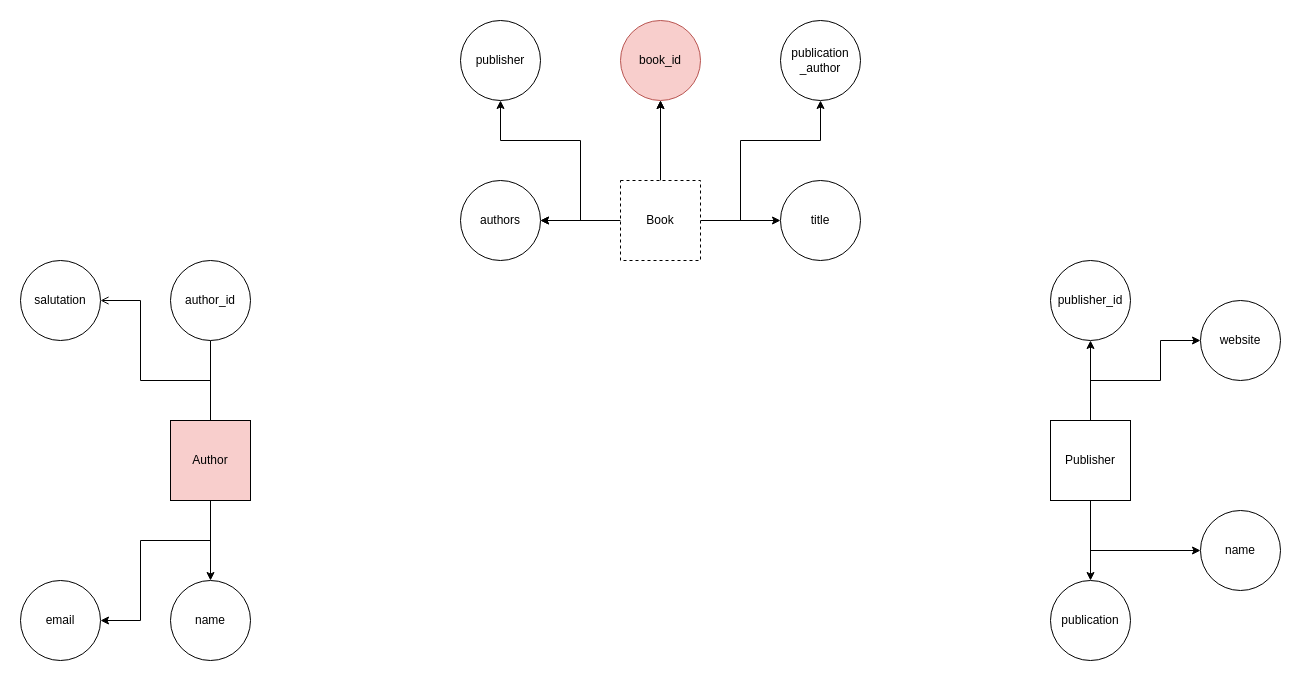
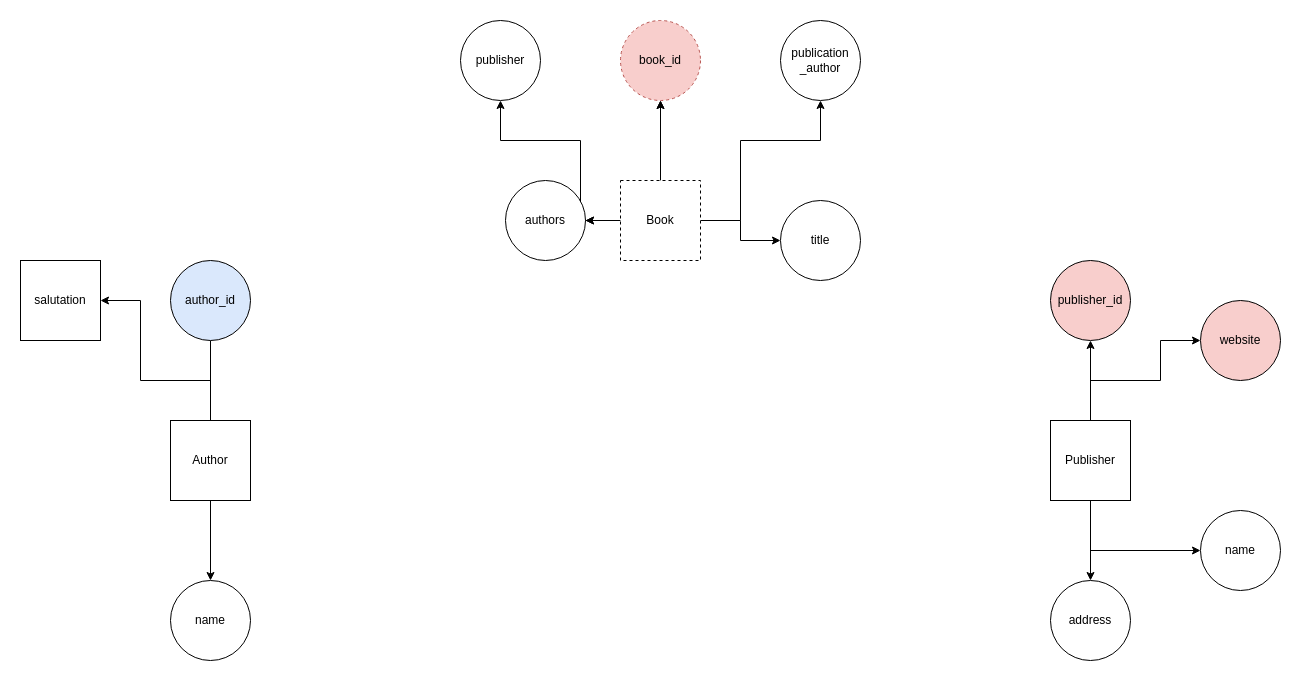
- <mxCell id="20" value="book_id" style="ellipse;whiteSpace=wrap;html=1;fillColor=#f8cecc;strokeColor=#b85450;" vertex="1" parent="1"><mxGeometry x="620" width="80" height="80" as="geometry" y="20" /></mxCell>
+ <mxCell id="20" value="book_id" style="ellipse;whiteSpace=wrap;html=1;fillColor=#f8cecc;strokeColor=#b85450;dashed=1;" vertex="1" parent="1"><mxGeometry x="620" width="80" height="80" as="geometry" y="20" /></mxCell>
- <mxCell id="22" value="authors" style="ellipse;whiteSpace=wrap;html=1;" vertex="1" parent="1"><mxGeometry x="460" y="180" width="80" height="80" as="geometry" /></mxCell>
+ <mxCell id="22" value="authors" style="ellipse;whiteSpace=wrap;html=1;" vertex="1" parent="1"><mxGeometry x="505" y="180" width="80" height="80" as="geometry" /></mxCell>
- <mxCell id="21" value="title" style="ellipse;whiteSpace=wrap;html=1;" vertex="1" parent="1"><mxGeometry x="780" y="180" width="80" height="80" as="geometry" /></mxCell>
+ <mxCell id="21" value="title" style="ellipse;whiteSpace=wrap;html=1;" vertex="1" parent="1"><mxGeometry x="780" y="200" width="80" height="80" as="geometry" /></mxCell>
- <mxCell id="26" value="salutation" style="ellipse;whiteSpace=wrap;html=1;" vertex="1" parent="1"><mxGeometry x="20" y="260" width="80" height="80" as="geometry" /></mxCell>
+ <mxCell id="26" value="salutation" style="whiteSpace=wrap;html=1;rounded=0;" vertex="1" parent="1"><mxGeometry x="20" y="260" width="80" height="80" as="geometry" /></mxCell>
- <mxCell id="8" value="" style="edgeStyle=orthogonalEdgeStyle;rounded=0;orthogonalLoop=1;jettySize=auto;html=1;endArrow=open;" edge="1" parent="1" source="11" target="26"><mxGeometry relative="1" as="geometry"><Array as="points"><mxPoint x="210" y="380" /><mxPoint x="140" y="380" /><mxPoint x="140" y="300" /></Array></mxGeometry></mxCell>
+ <mxCell id="8" value="" style="edgeStyle=orthogonalEdgeStyle;rounded=0;orthogonalLoop=1;jettySize=auto;html=1;" edge="1" parent="1" source="11" target="26"><mxGeometry relative="1" as="geometry"><Array as="points"><mxPoint x="210" y="380" /><mxPoint x="140" y="380" /><mxPoint x="140" y="300" /></Array></mxGeometry></mxCell>
- <mxCell id="25" value="author_id" style="ellipse;whiteSpace=wrap;html=1;" vertex="1" parent="1"><mxGeometry x="170" y="260" width="80" height="80" as="geometry" /></mxCell>
+ <mxCell id="25" value="author_id" style="ellipse;whiteSpace=wrap;html=1;fillColor=#dae8fc;" vertex="1" parent="1"><mxGeometry x="170" y="260" width="80" height="80" as="geometry" /></mxCell>
- <mxCell id="29" value="publisher_id" style="ellipse;whiteSpace=wrap;html=1;" vertex="1" parent="1"><mxGeometry x="1050" y="260" width="80" height="80" as="geometry" /></mxCell>
+ <mxCell id="29" value="publisher_id" style="ellipse;whiteSpace=wrap;html=1;fillColor=#f8cecc;" vertex="1" parent="1"><mxGeometry x="1050" y="260" width="80" height="80" as="geometry" /></mxCell>
- <mxCell id="32" value="website" style="ellipse;whiteSpace=wrap;html=1;" vertex="1" parent="1"><mxGeometry x="1200" y="300" width="80" height="80" as="geometry" /></mxCell>
+ <mxCell id="32" value="website" style="ellipse;whiteSpace=wrap;html=1;fillColor=#f8cecc;" vertex="1" parent="1"><mxGeometry x="1200" y="300" width="80" height="80" as="geometry" /></mxCell>
- <mxCell id="11" value="Author" style="whiteSpace=wrap;html=1;aspect=fixed;fillColor=#f8cecc;" vertex="1" parent="1"><mxGeometry x="170" y="420" width="80" height="80" as="geometry" /></mxCell>
+ <mxCell id="11" value="Author" style="whiteSpace=wrap;html=1;aspect=fixed;" vertex="1" parent="1"><mxGeometry x="170" y="420" width="80" height="80" as="geometry" /></mxCell>
- <mxCell id="10" value="" style="edgeStyle=orthogonalEdgeStyle;rounded=0;orthogonalLoop=1;jettySize=auto;html=1;" edge="1" parent="1" source="11" target="28"><mxGeometry relative="1" as="geometry"><Array as="points"><mxPoint x="210" y="540" /><mxPoint x="140" y="540" /><mxPoint x="140" y="620" /></Array></mxGeometry></mxCell>
- <mxCell id="28" value="email" style="ellipse;whiteSpace=wrap;html=1;" vertex="1" parent="1"><mxGeometry x="20" y="580" width="80" height="80" as="geometry" /></mxCell>
- <mxCell id="31" value="publication" style="ellipse;whiteSpace=wrap;html=1;" vertex="1" parent="1"><mxGeometry x="1050" y="580" width="80" height="80" as="geometry" /></mxCell>
+ <mxCell id="31" value="address" style="ellipse;whiteSpace=wrap;html=1;" vertex="1" parent="1"><mxGeometry x="1050" y="580" width="80" height="80" as="geometry" /></mxCell>
